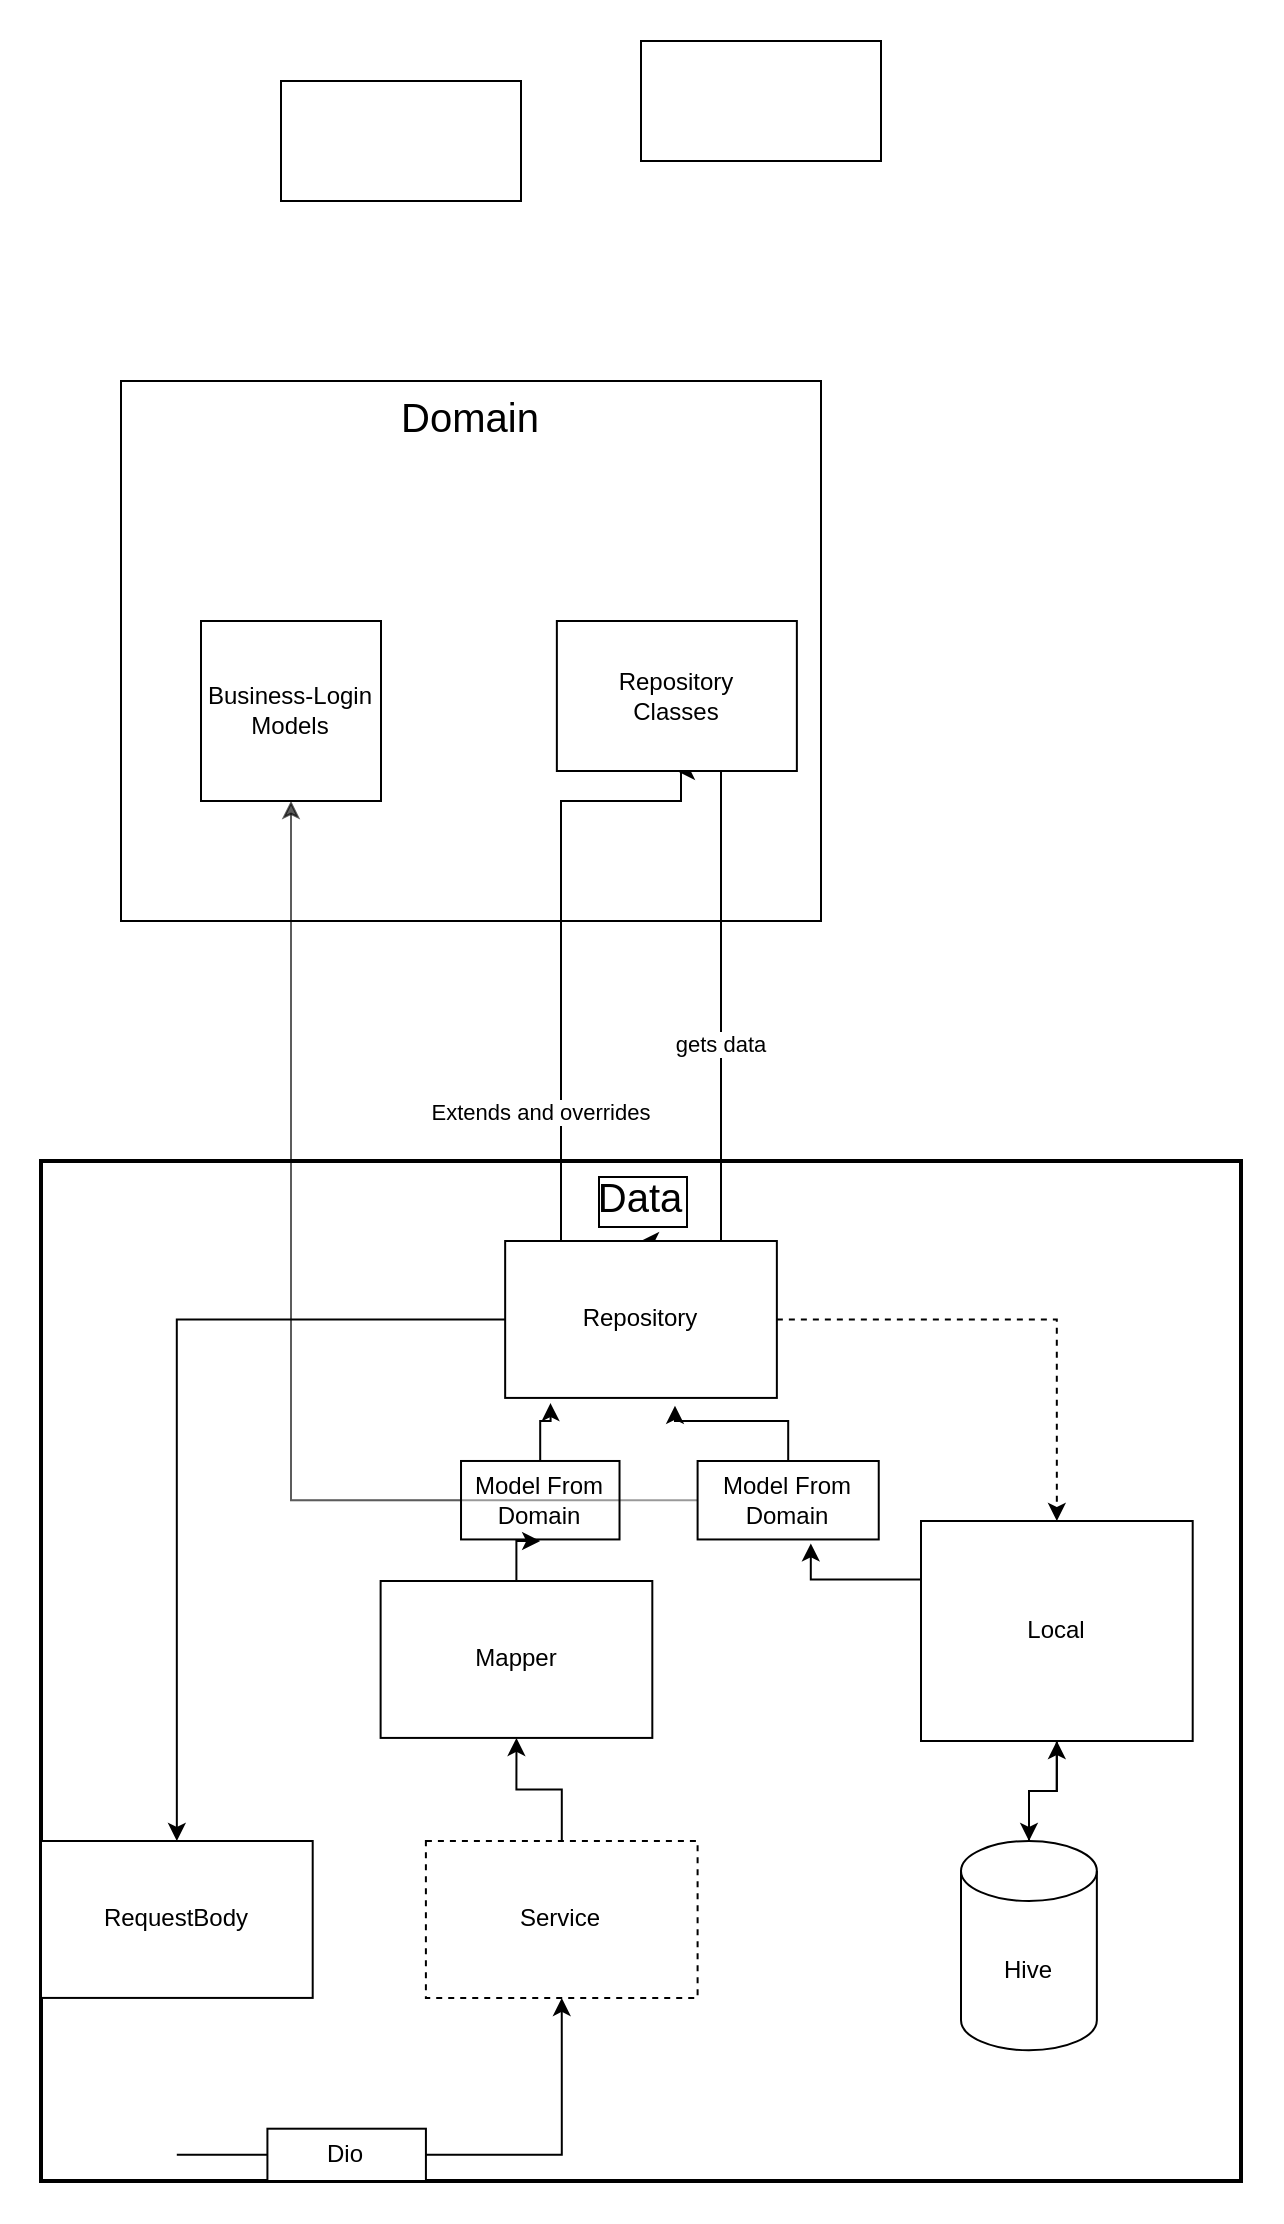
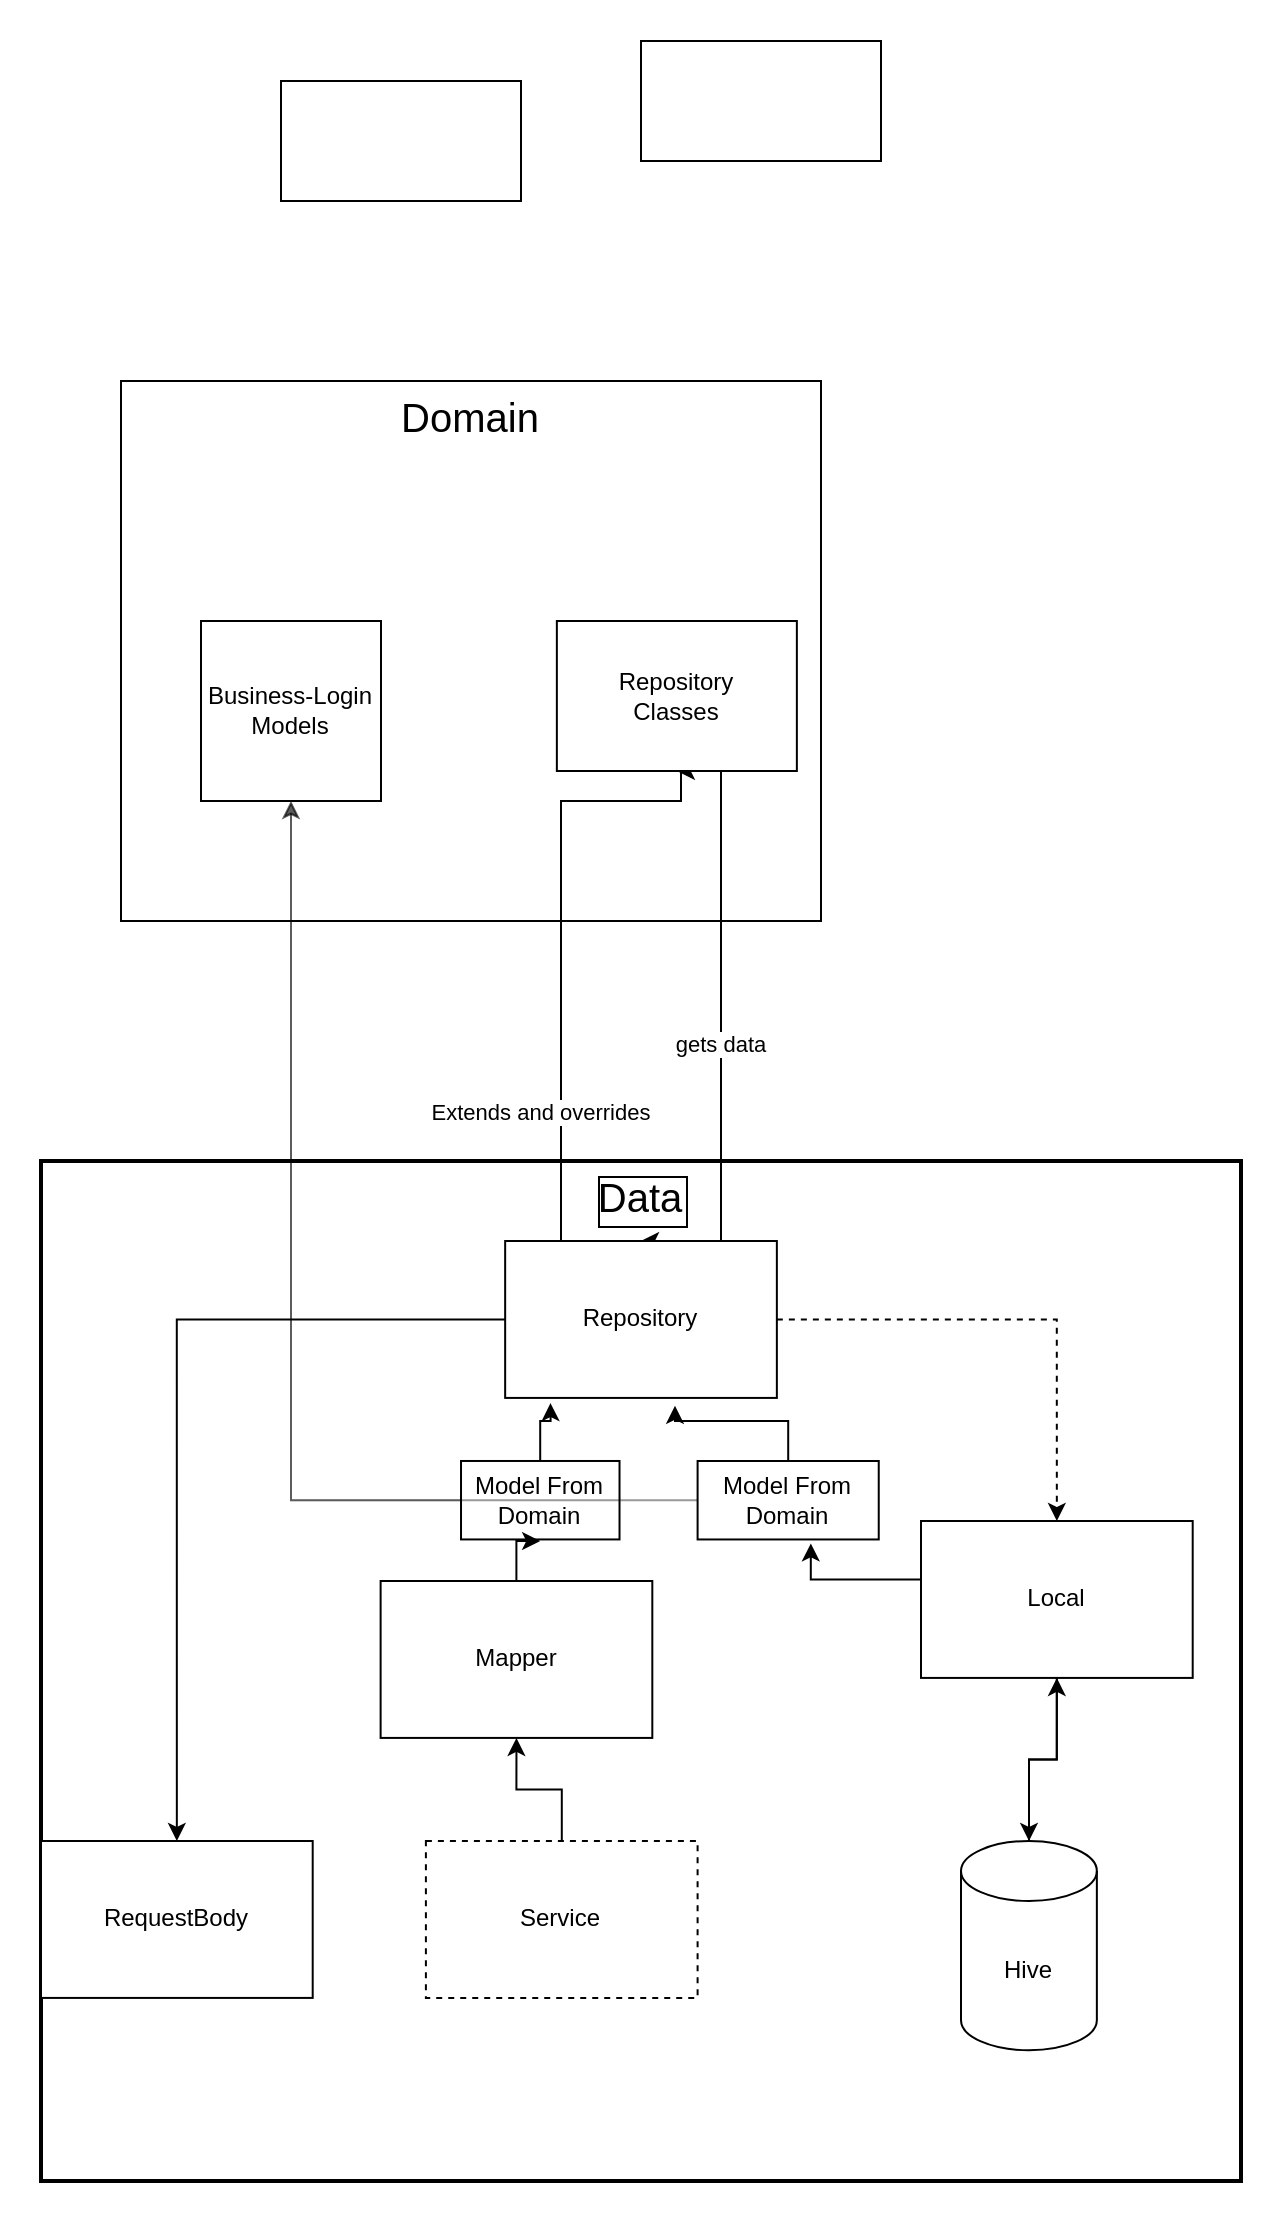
- <mxCell id="15" value="Local" style="rounded=0;whiteSpace=wrap;html=1;" vertex="1" parent="5"><mxGeometry x="440.001" y="180" width="135.849" height="110" as="geometry" /></mxCell>
+ <mxCell id="15" value="Local" style="rounded=0;whiteSpace=wrap;html=1;" vertex="1" parent="5"><mxGeometry x="440.001" y="180" width="135.849" height="78.462" as="geometry" /></mxCell>
- <mxCell id="10" style="edgeStyle=orthogonalEdgeStyle;rounded=0;orthogonalLoop=1;jettySize=auto;html=1;entryX=0.5;entryY=1;entryDx=0;entryDy=0;" edge="1" parent="5" source="13" target="9"><mxGeometry relative="1" as="geometry"><Array as="points"><mxPoint x="67.925" y="496.923" /><mxPoint x="260.377" y="496.923" /></Array></mxGeometry></mxCell>
- <mxCell id="13" value="Dio" style="rounded=0;whiteSpace=wrap;html=1;" vertex="1" parent="5"><mxGeometry x="113.208" y="483.846" width="79.245" height="26.154" as="geometry" /></mxCell>
